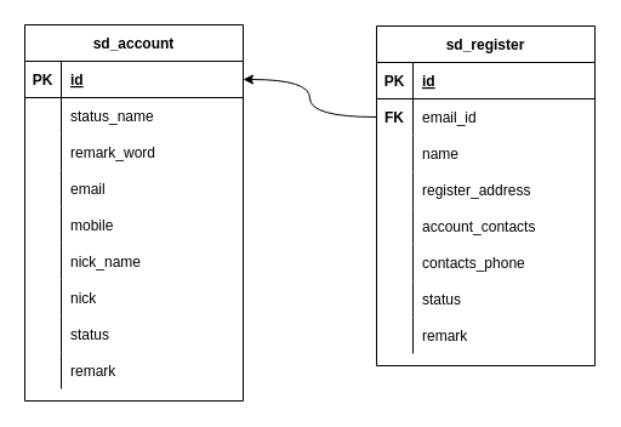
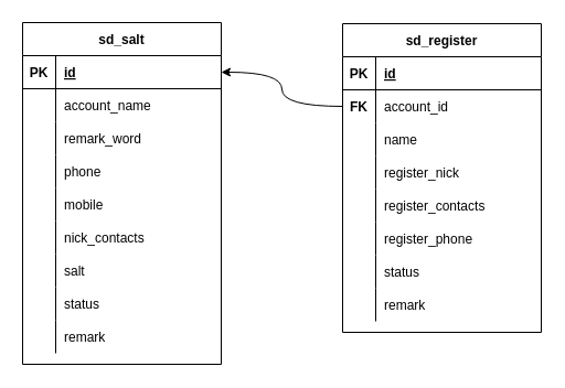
- <mxCell id="2" value="sd_account" style="shape=table;startSize=30;container=1;collapsible=1;childLayout=tableLayout;fixedRows=1;rowLines=0;fontStyle=1;align=center;resizeLast=1;sketch=0;" parent="1" vertex="1"><mxGeometry x="20" y="20" width="180" height="310" as="geometry" /></mxCell>
+ <mxCell id="2" value="sd_salt" style="shape=table;startSize=30;container=1;collapsible=1;childLayout=tableLayout;fixedRows=1;rowLines=0;fontStyle=1;align=center;resizeLast=1;sketch=0;" parent="1" vertex="1"><mxGeometry x="20" y="20" width="180" height="310" as="geometry" /></mxCell>
- <mxCell id="8" value="status_name" style="shape=partialRectangle;connectable=0;fillColor=none;top=0;left=0;bottom=0;right=0;align=left;spacingLeft=6;overflow=hidden;sketch=0;" parent="6" vertex="1"><mxGeometry x="30" width="150" height="30" as="geometry"><mxRectangle width="150" height="30" as="alternateBounds" /></mxGeometry></mxCell>
+ <mxCell id="8" value="account_name" style="shape=partialRectangle;connectable=0;fillColor=none;top=0;left=0;bottom=0;right=0;align=left;spacingLeft=6;overflow=hidden;sketch=0;" parent="6" vertex="1"><mxGeometry x="30" width="150" height="30" as="geometry"><mxRectangle width="150" height="30" as="alternateBounds" /></mxGeometry></mxCell>
- <mxCell id="37" value="email_id" style="shape=partialRectangle;connectable=0;fillColor=none;top=0;left=0;bottom=0;right=0;align=left;spacingLeft=6;overflow=hidden;sketch=0;" parent="35" vertex="1"><mxGeometry x="30" width="150" height="30" as="geometry"><mxRectangle width="150" height="30" as="alternateBounds" /></mxGeometry></mxCell>
+ <mxCell id="37" value="account_id" style="shape=partialRectangle;connectable=0;fillColor=none;top=0;left=0;bottom=0;right=0;align=left;spacingLeft=6;overflow=hidden;sketch=0;" parent="35" vertex="1"><mxGeometry x="30" width="150" height="30" as="geometry"><mxRectangle width="150" height="30" as="alternateBounds" /></mxGeometry></mxCell>
- <mxCell id="14" value="email" style="shape=partialRectangle;connectable=0;fillColor=none;top=0;left=0;bottom=0;right=0;align=left;spacingLeft=6;overflow=hidden;sketch=0;" parent="12" vertex="1"><mxGeometry x="30" width="150" height="30" as="geometry"><mxRectangle width="150" height="30" as="alternateBounds" /></mxGeometry></mxCell>
+ <mxCell id="14" value="phone" style="shape=partialRectangle;connectable=0;fillColor=none;top=0;left=0;bottom=0;right=0;align=left;spacingLeft=6;overflow=hidden;sketch=0;" parent="12" vertex="1"><mxGeometry x="30" width="150" height="30" as="geometry"><mxRectangle width="150" height="30" as="alternateBounds" /></mxGeometry></mxCell>
- <mxCell id="43" value="register_address" style="shape=partialRectangle;connectable=0;fillColor=none;top=0;left=0;bottom=0;right=0;align=left;spacingLeft=6;overflow=hidden;sketch=0;" parent="41" vertex="1"><mxGeometry x="30" width="150" height="30" as="geometry"><mxRectangle width="150" height="30" as="alternateBounds" /></mxGeometry></mxCell>
+ <mxCell id="43" value="register_nick" style="shape=partialRectangle;connectable=0;fillColor=none;top=0;left=0;bottom=0;right=0;align=left;spacingLeft=6;overflow=hidden;sketch=0;" parent="41" vertex="1"><mxGeometry x="30" width="150" height="30" as="geometry"><mxRectangle width="150" height="30" as="alternateBounds" /></mxGeometry></mxCell>
- <mxCell id="46" value="account_contacts" style="shape=partialRectangle;connectable=0;fillColor=none;top=0;left=0;bottom=0;right=0;align=left;spacingLeft=6;overflow=hidden;sketch=0;" parent="44" vertex="1"><mxGeometry x="30" width="150" height="30" as="geometry"><mxRectangle width="150" height="30" as="alternateBounds" /></mxGeometry></mxCell>
+ <mxCell id="46" value="register_contacts" style="shape=partialRectangle;connectable=0;fillColor=none;top=0;left=0;bottom=0;right=0;align=left;spacingLeft=6;overflow=hidden;sketch=0;" parent="44" vertex="1"><mxGeometry x="30" width="150" height="30" as="geometry"><mxRectangle width="150" height="30" as="alternateBounds" /></mxGeometry></mxCell>
- <mxCell id="20" value="nick_name" style="shape=partialRectangle;connectable=0;fillColor=none;top=0;left=0;bottom=0;right=0;align=left;spacingLeft=6;overflow=hidden;sketch=0;" parent="18" vertex="1"><mxGeometry x="30" width="150" height="30" as="geometry"><mxRectangle width="150" height="30" as="alternateBounds" /></mxGeometry></mxCell>
+ <mxCell id="20" value="nick_contacts" style="shape=partialRectangle;connectable=0;fillColor=none;top=0;left=0;bottom=0;right=0;align=left;spacingLeft=6;overflow=hidden;sketch=0;" parent="18" vertex="1"><mxGeometry x="30" width="150" height="30" as="geometry"><mxRectangle width="150" height="30" as="alternateBounds" /></mxGeometry></mxCell>
- <mxCell id="49" value="contacts_phone" style="shape=partialRectangle;connectable=0;fillColor=none;top=0;left=0;bottom=0;right=0;align=left;spacingLeft=6;overflow=hidden;sketch=0;" parent="47" vertex="1"><mxGeometry x="30" width="150" height="30" as="geometry"><mxRectangle width="150" height="30" as="alternateBounds" /></mxGeometry></mxCell>
+ <mxCell id="49" value="register_phone" style="shape=partialRectangle;connectable=0;fillColor=none;top=0;left=0;bottom=0;right=0;align=left;spacingLeft=6;overflow=hidden;sketch=0;" parent="47" vertex="1"><mxGeometry x="30" width="150" height="30" as="geometry"><mxRectangle width="150" height="30" as="alternateBounds" /></mxGeometry></mxCell>
- <mxCell id="23" value="nick" style="shape=partialRectangle;connectable=0;fillColor=none;top=0;left=0;bottom=0;right=0;align=left;spacingLeft=6;overflow=hidden;sketch=0;" parent="21" vertex="1"><mxGeometry x="30" width="150" height="30" as="geometry"><mxRectangle width="150" height="30" as="alternateBounds" /></mxGeometry></mxCell>
+ <mxCell id="23" value="salt" style="shape=partialRectangle;connectable=0;fillColor=none;top=0;left=0;bottom=0;right=0;align=left;spacingLeft=6;overflow=hidden;sketch=0;" parent="21" vertex="1"><mxGeometry x="30" width="150" height="30" as="geometry"><mxRectangle width="150" height="30" as="alternateBounds" /></mxGeometry></mxCell>
